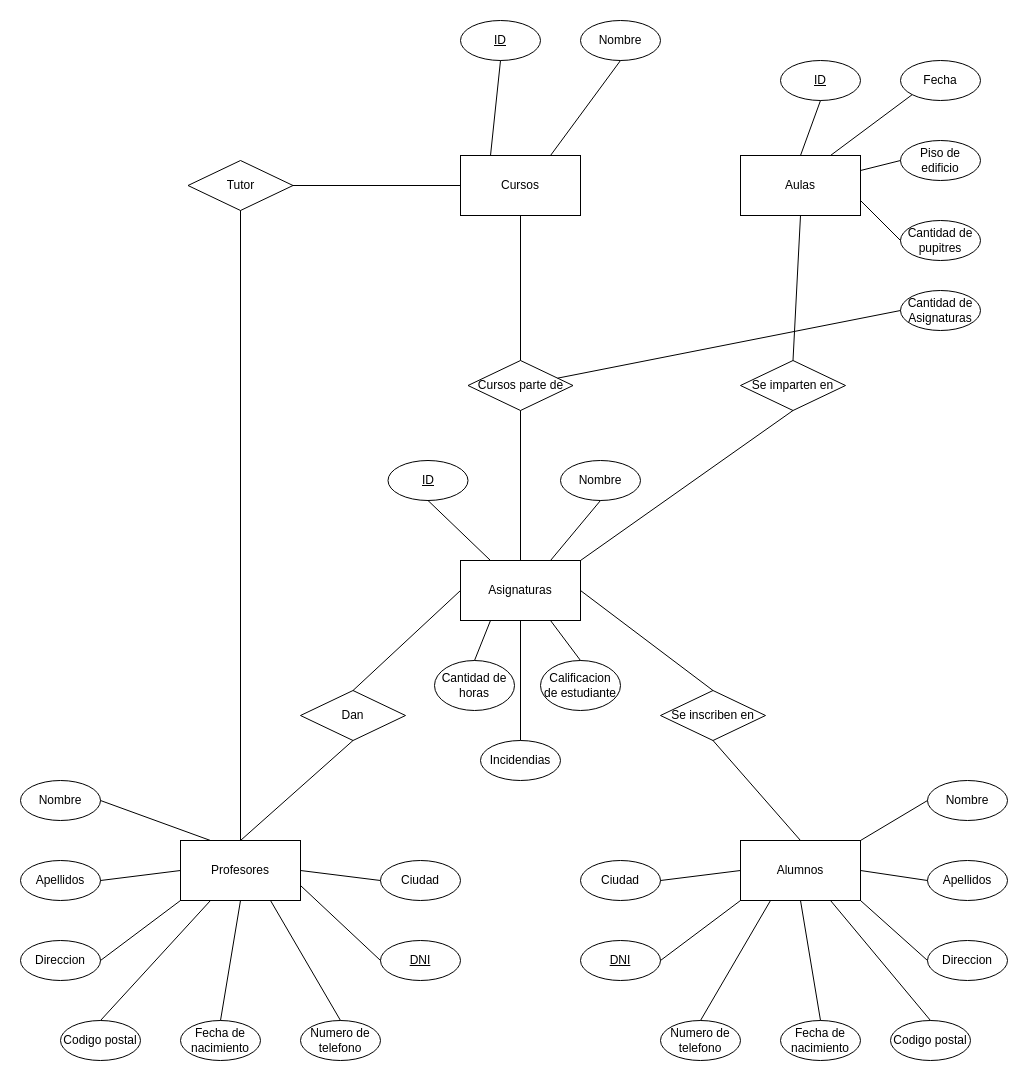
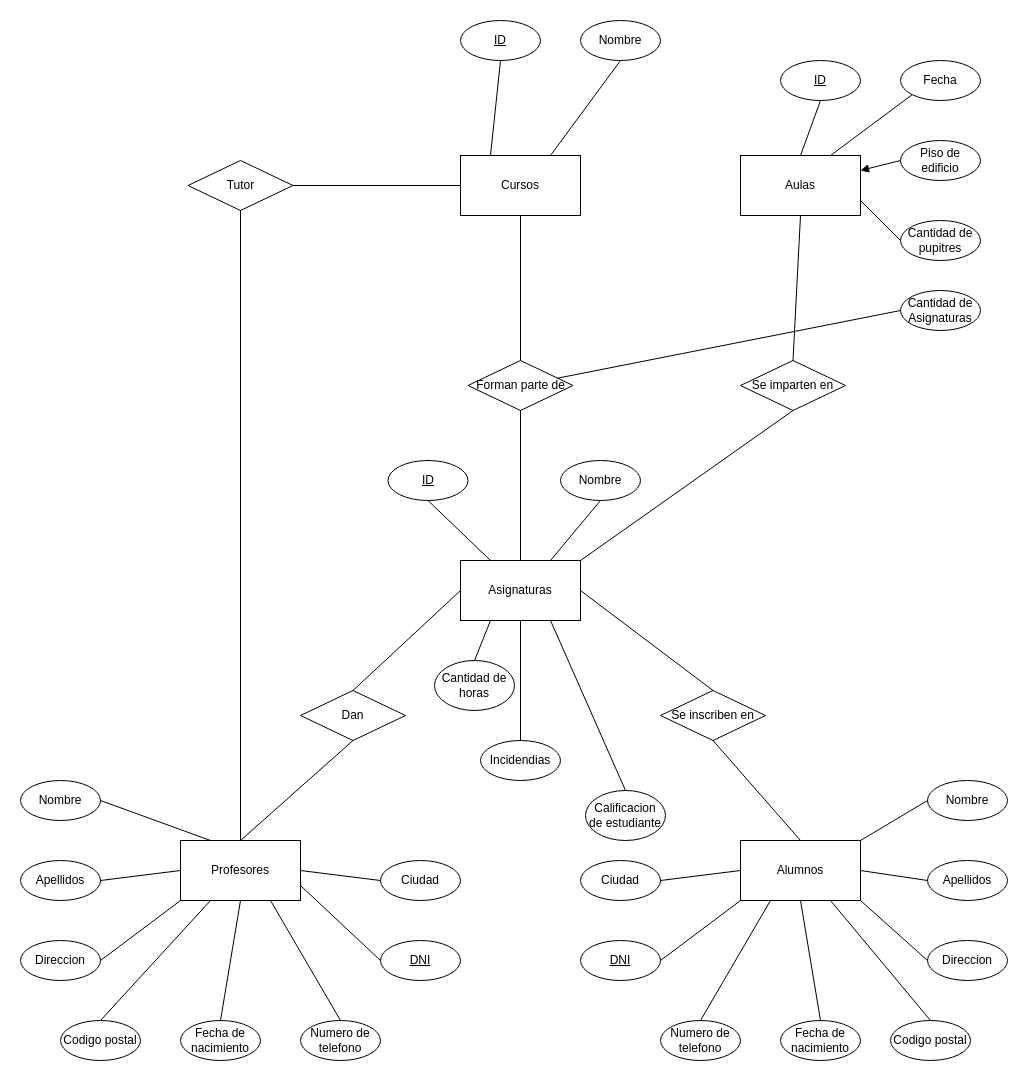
- <mxCell id="72" value="" style="endArrow=none;html=1;rounded=0;exitX=0;exitY=0.5;exitDx=0;exitDy=0;entryX=1;entryY=0.25;entryDx=0;entryDy=0;" edge="1" parent="1" source="69" target="6"><mxGeometry width="50" height="50" relative="1" as="geometry"><mxPoint x="520" y="380" as="sourcePoint" /><mxPoint x="570" y="330" as="targetPoint" /></mxGeometry></mxCell>
+ <mxCell id="72" value="" style="endArrow=block;html=1;rounded=0;exitX=0;exitY=0.5;exitDx=0;exitDy=0;entryX=1;entryY=0.25;entryDx=0;entryDy=0;" edge="1" parent="1" source="69" target="6"><mxGeometry width="50" height="50" relative="1" as="geometry"><mxPoint x="520" y="380" as="sourcePoint" /><mxPoint x="570" y="330" as="targetPoint" /></mxGeometry></mxCell>
- <mxCell id="10" value="Cursos parte de" style="rhombus;whiteSpace=wrap;html=1;" vertex="1" parent="1"><mxGeometry x="467.5" y="360" width="105" height="50" as="geometry" /></mxCell>
+ <mxCell id="10" value="Forman parte de" style="rhombus;whiteSpace=wrap;html=1;" vertex="1" parent="1"><mxGeometry x="467.5" y="360" width="105" height="50" as="geometry" /></mxCell>
- <mxCell id="38" value="Calificacion de estudiante" style="ellipse;whiteSpace=wrap;html=1;" vertex="1" parent="1"><mxGeometry x="540" y="660" width="80" height="50" as="geometry" /></mxCell>
+ <mxCell id="38" value="Calificacion de estudiante" style="ellipse;whiteSpace=wrap;html=1;" vertex="1" parent="1"><mxGeometry x="585" y="790" width="80" height="50" as="geometry" /></mxCell>
